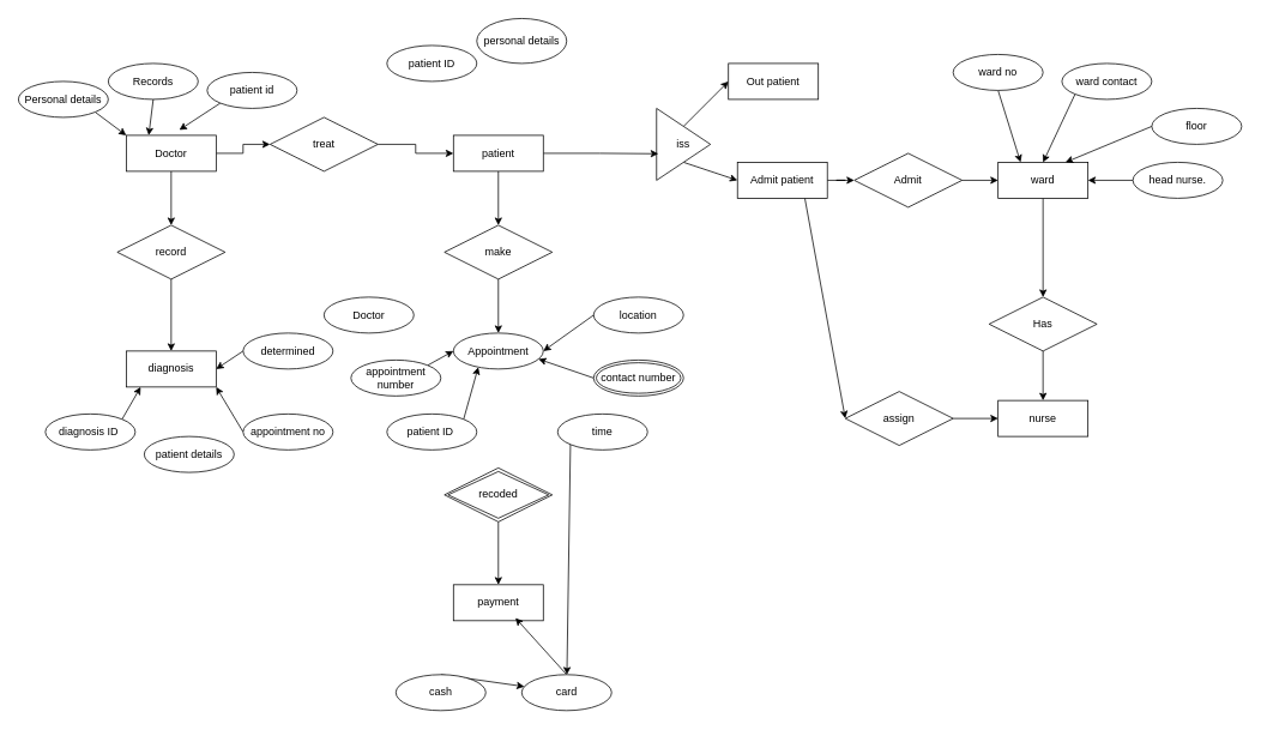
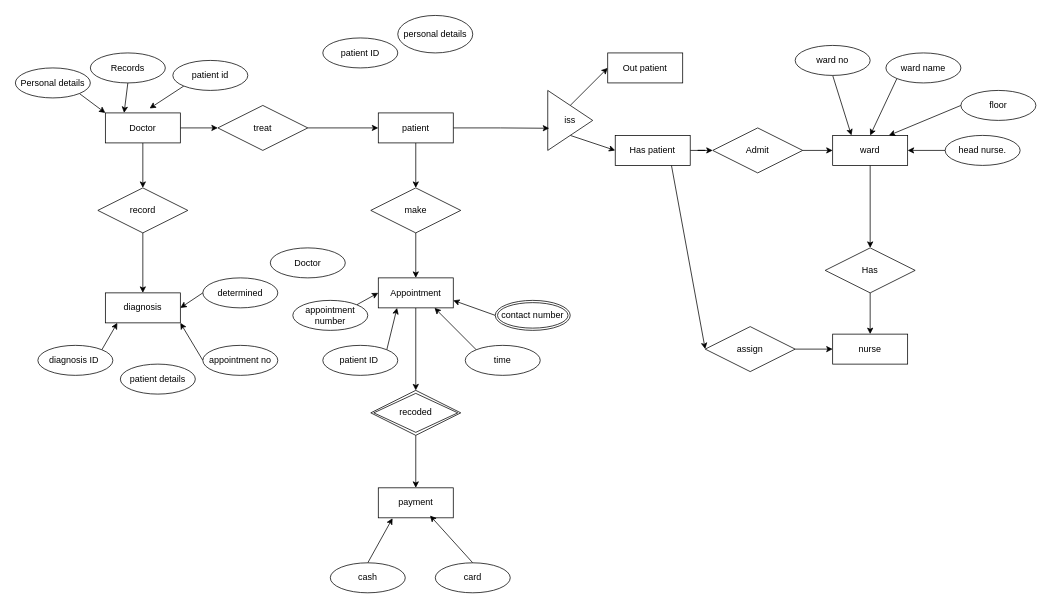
- <mxCell id="27" value="ward contact" style="ellipse;whiteSpace=wrap;html=1;align=center;" vertex="1" parent="1"><mxGeometry x="1181" y="70" width="100" height="40" as="geometry" /></mxCell>
+ <mxCell id="27" value="ward name" style="ellipse;whiteSpace=wrap;html=1;align=center;" vertex="1" parent="1"><mxGeometry x="1181" y="70" width="100" height="40" as="geometry" /></mxCell>
- <mxCell id="12" value="treat" style="shape=rhombus;perimeter=rhombusPerimeter;whiteSpace=wrap;html=1;align=center;" vertex="1" parent="1"><mxGeometry x="300" y="130" width="120" height="60" as="geometry" /></mxCell>
+ <mxCell id="12" value="treat" style="shape=rhombus;perimeter=rhombusPerimeter;whiteSpace=wrap;html=1;align=center;" vertex="1" parent="1"><mxGeometry x="290" y="140" width="120" height="60" as="geometry" /></mxCell>
- <mxCell id="19" value="Admit patient" style="whiteSpace=wrap;html=1;align=center;" vertex="1" parent="1"><mxGeometry x="820" y="180" width="100" height="40" as="geometry" /></mxCell>
+ <mxCell id="19" value="Has patient" style="whiteSpace=wrap;html=1;align=center;" vertex="1" parent="1"><mxGeometry x="820" y="180" width="100" height="40" as="geometry" /></mxCell>
- <mxCell id="60" value="location" style="ellipse;whiteSpace=wrap;html=1;align=center;" vertex="1" parent="1"><mxGeometry x="660" y="330" width="100" height="40" as="geometry" /></mxCell>
- <mxCell id="59" style="rounded=0;orthogonalLoop=1;jettySize=auto;html=1;exitX=0;exitY=0.5;exitDx=0;exitDy=0;entryX=1;entryY=0.5;entryDx=0;entryDy=0;" edge="1" parent="1" source="60" target="53"><mxGeometry relative="1" as="geometry" /></mxCell>
- <mxCell id="53" value="Appointment" style="ellipse;whiteSpace=wrap;html=1;align=center;" vertex="1" parent="1"><mxGeometry x="504" y="370" width="100" height="40" as="geometry" /></mxCell>
+ <mxCell id="53" value="Appointment" style="whiteSpace=wrap;html=1;align=center;" vertex="1" parent="1"><mxGeometry x="504" y="370" width="100" height="40" as="geometry" /></mxCell>
+ <mxCell id="52" value="" style="edgeStyle=orthogonalEdgeStyle;rounded=0;orthogonalLoop=1;jettySize=auto;html=1;" edge="1" parent="1" source="53" target="66"><mxGeometry relative="1" as="geometry" /></mxCell>
- <mxCell id="63" style="rounded=0;orthogonalLoop=1;jettySize=auto;html=1;exitX=0;exitY=0;exitDx=0;exitDy=0;" edge="1" parent="1" source="64" target="69"><mxGeometry relative="1" as="geometry" /></mxCell>
+ <mxCell id="63" style="rounded=0;orthogonalLoop=1;jettySize=auto;html=1;exitX=0;exitY=0;exitDx=0;exitDy=0;entryX=0.75;entryY=1;entryDx=0;entryDy=0;" edge="1" parent="1" source="64" target="53"><mxGeometry relative="1" as="geometry" /></mxCell>
- <mxCell id="70" style="rounded=0;orthogonalLoop=1;jettySize=auto;html=1;exitX=0.5;exitY=0;exitDx=0;exitDy=0;" edge="1" parent="1" source="71" target="69"><mxGeometry relative="1" as="geometry" /></mxCell>
+ <mxCell id="70" style="rounded=0;orthogonalLoop=1;jettySize=auto;html=1;exitX=0.5;exitY=0;exitDx=0;exitDy=0;entryX=0.19;entryY=1.013;entryDx=0;entryDy=0;entryPerimeter=0;" edge="1" parent="1" source="71" target="67"><mxGeometry relative="1" as="geometry" /></mxCell>
